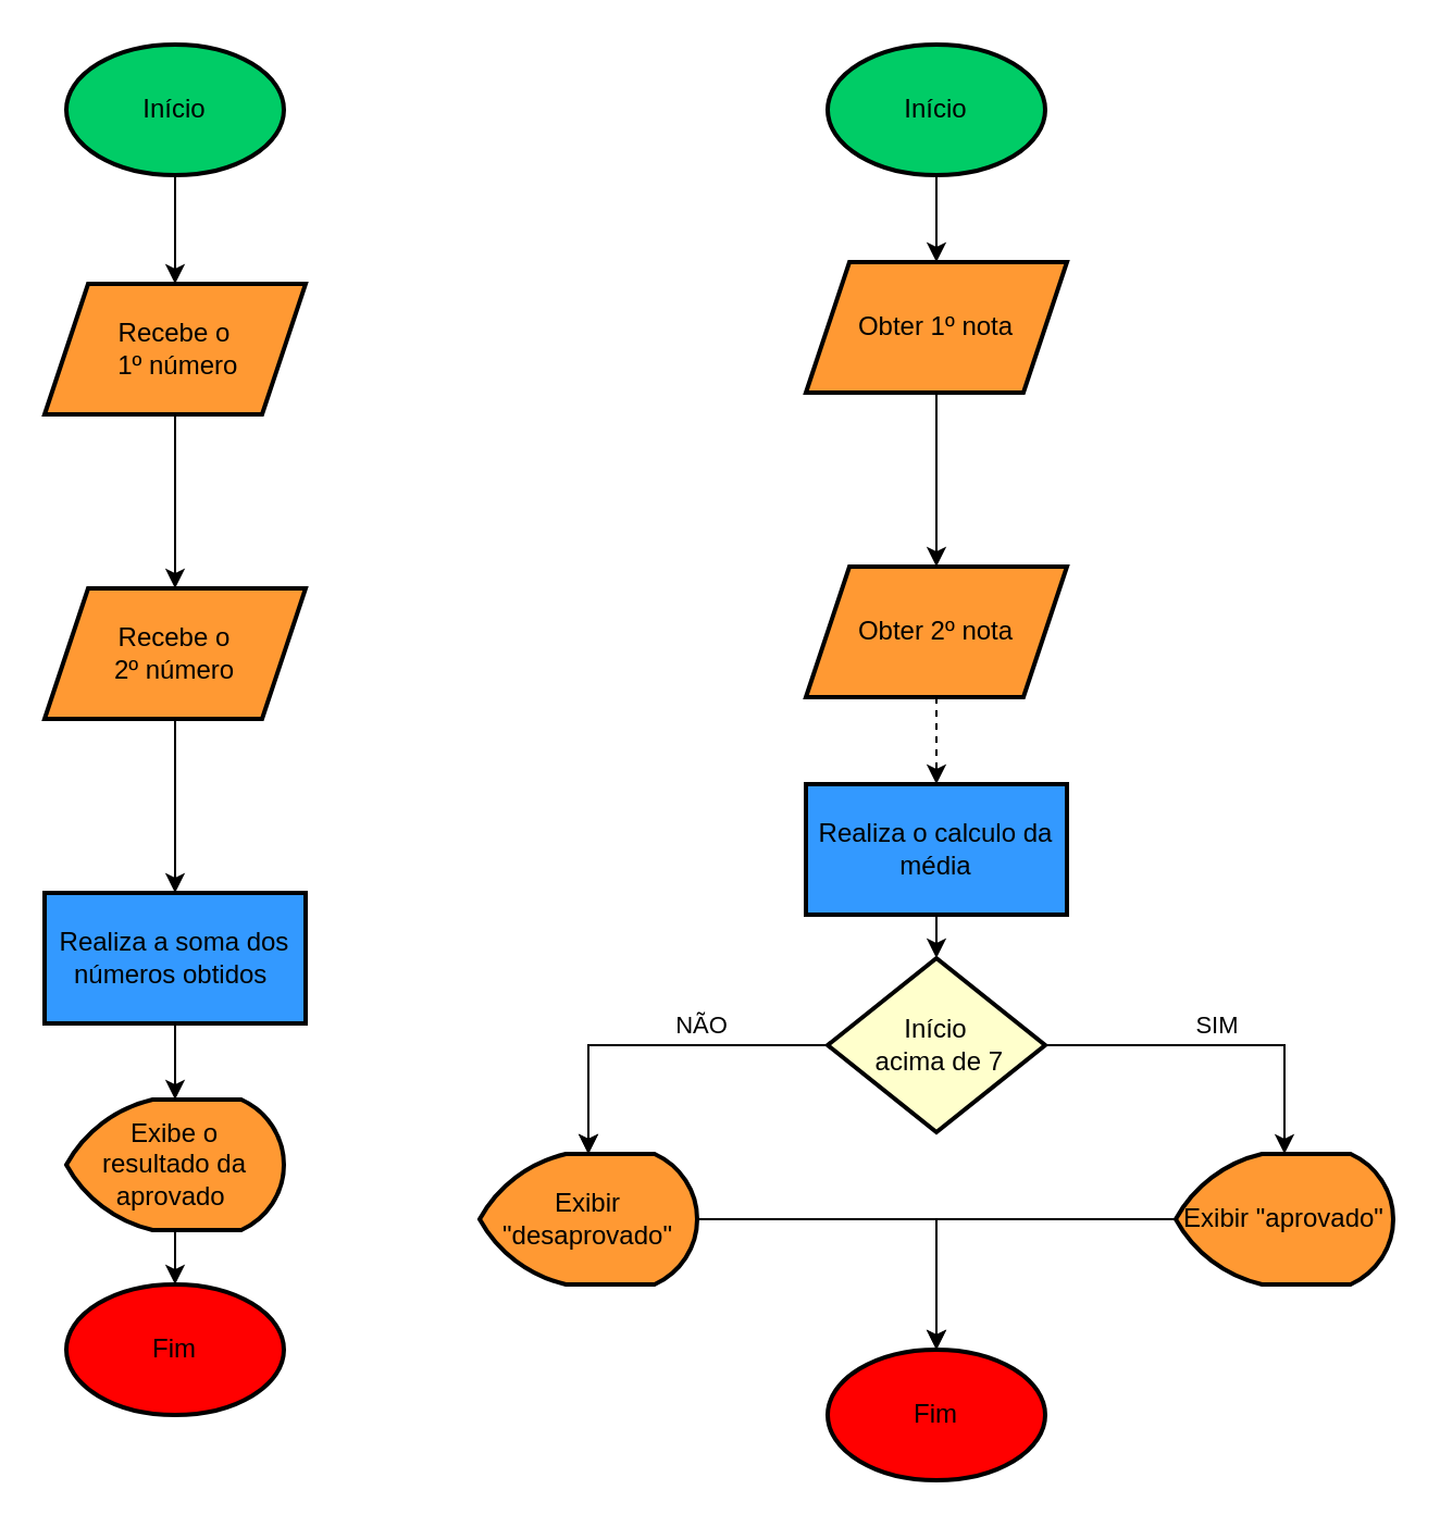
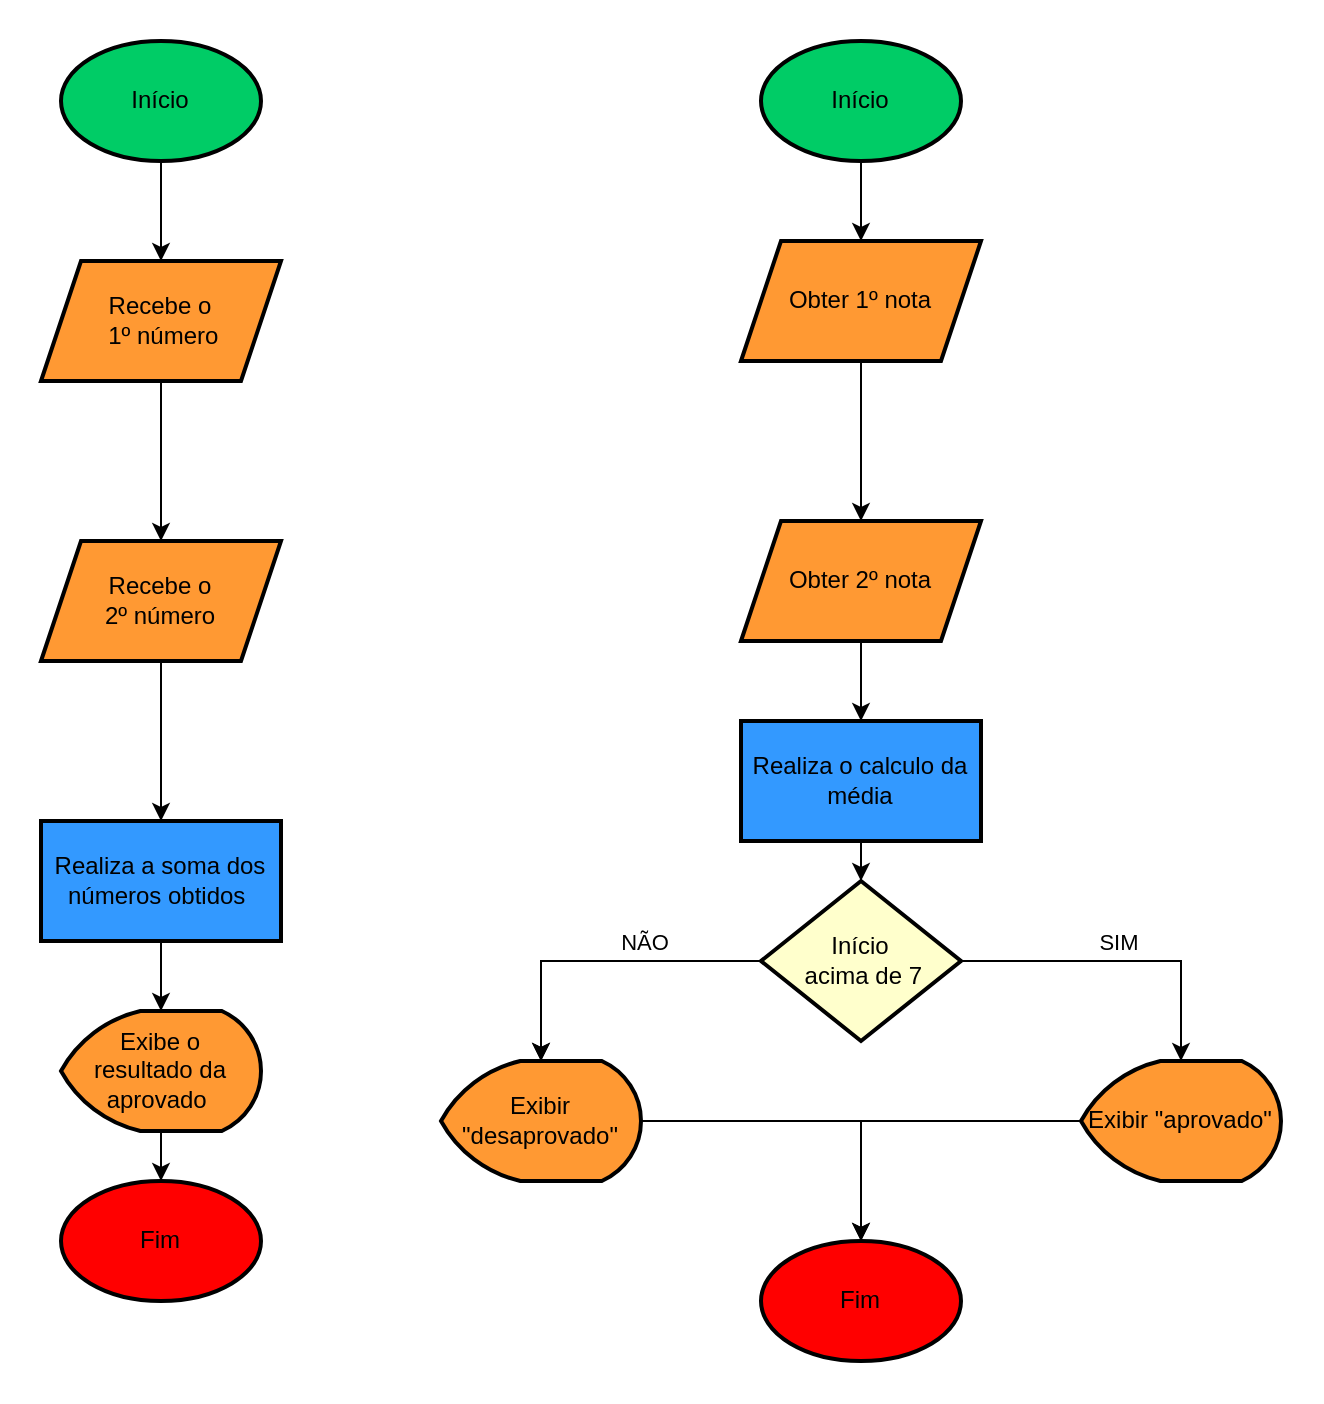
- <mxCell id="17" value="" style="edgeStyle=orthogonalEdgeStyle;rounded=0;orthogonalLoop=1;jettySize=auto;html=1;dashed=1;" edge="1" parent="1" source="18" target="20"><mxGeometry relative="1" as="geometry" /></mxCell>
+ <mxCell id="17" value="" style="edgeStyle=orthogonalEdgeStyle;rounded=0;orthogonalLoop=1;jettySize=auto;html=1;" edge="1" parent="1" source="18" target="20"><mxGeometry relative="1" as="geometry" /></mxCell>
